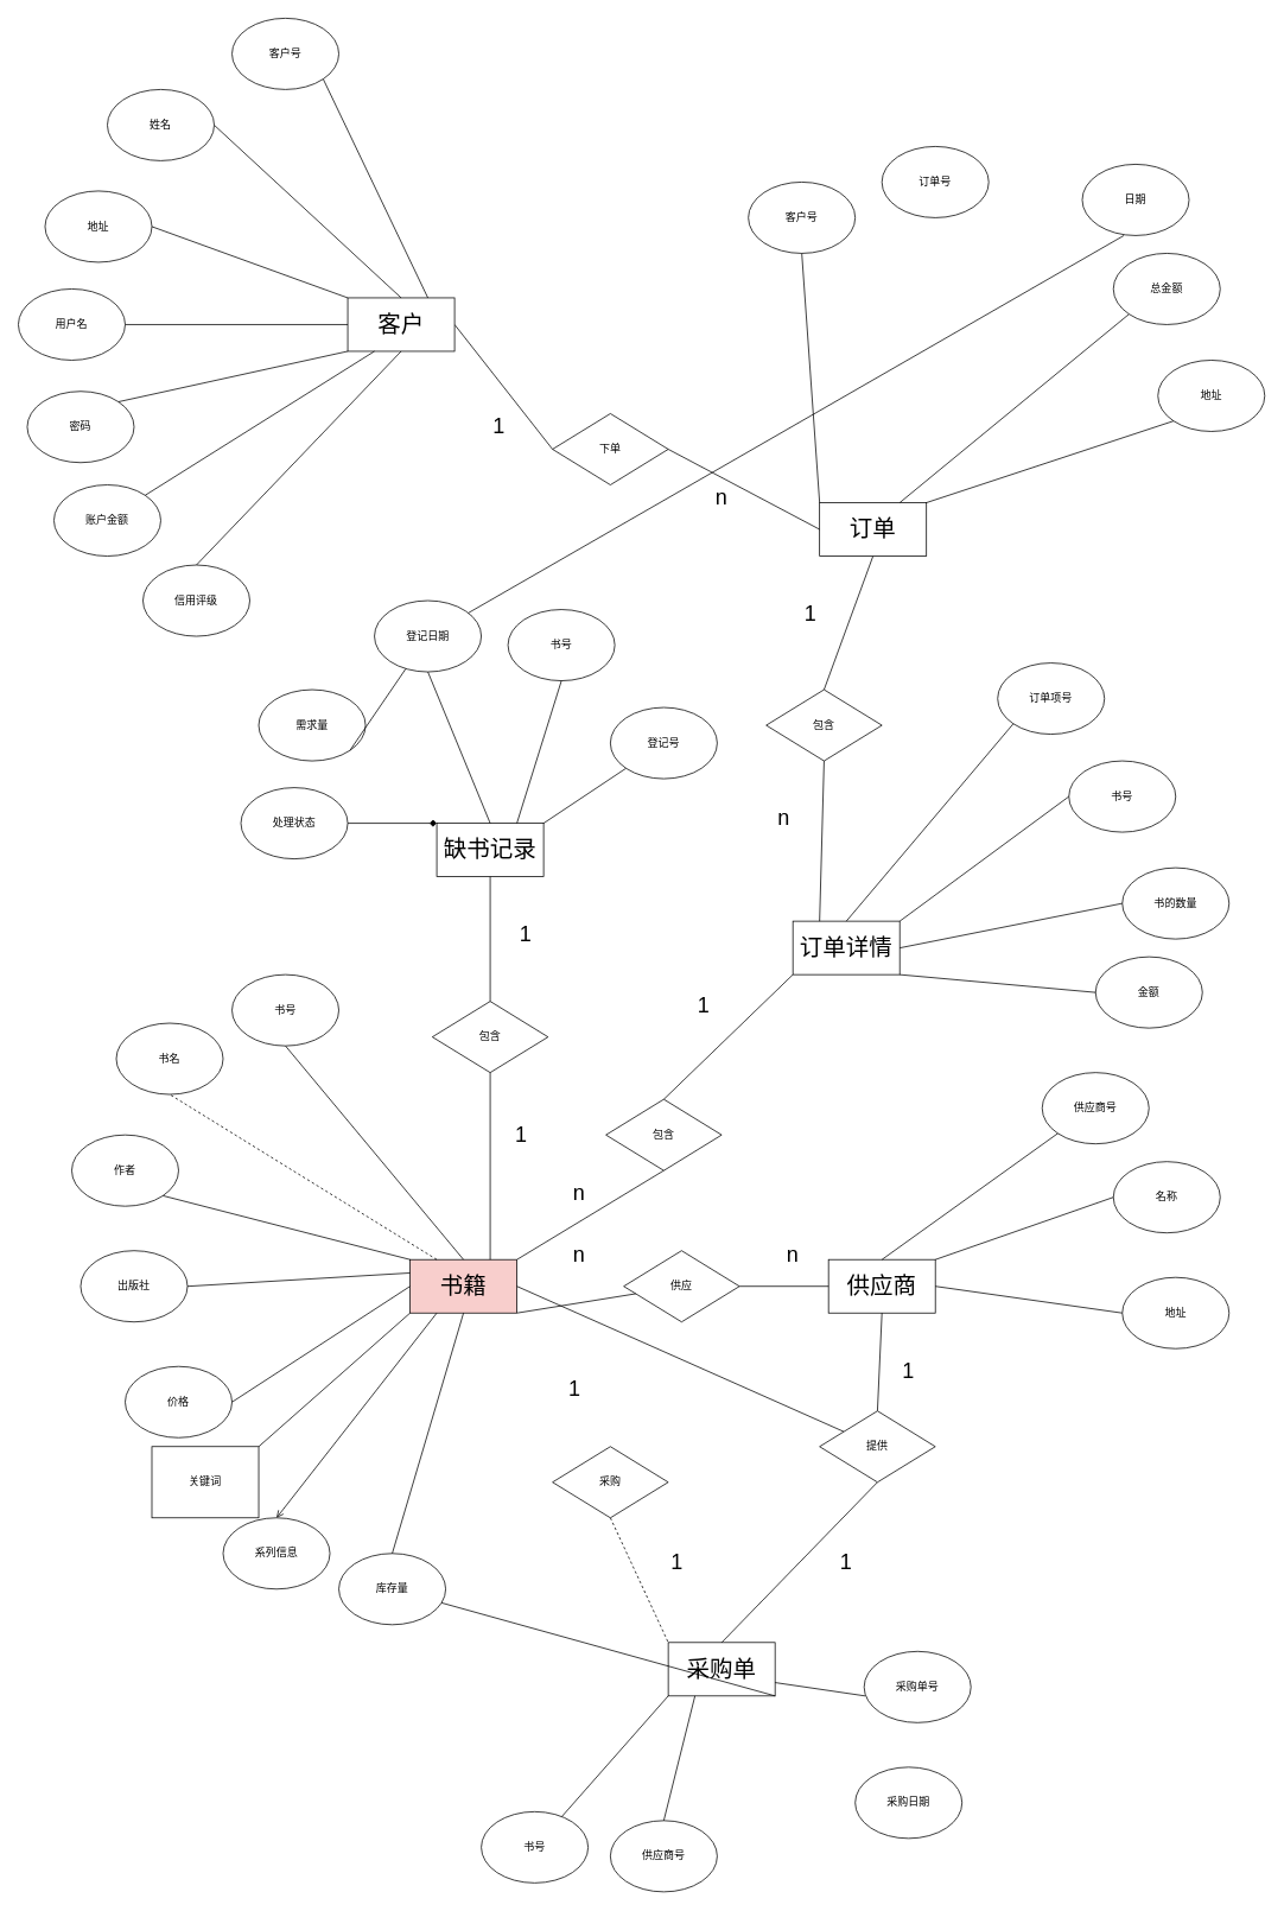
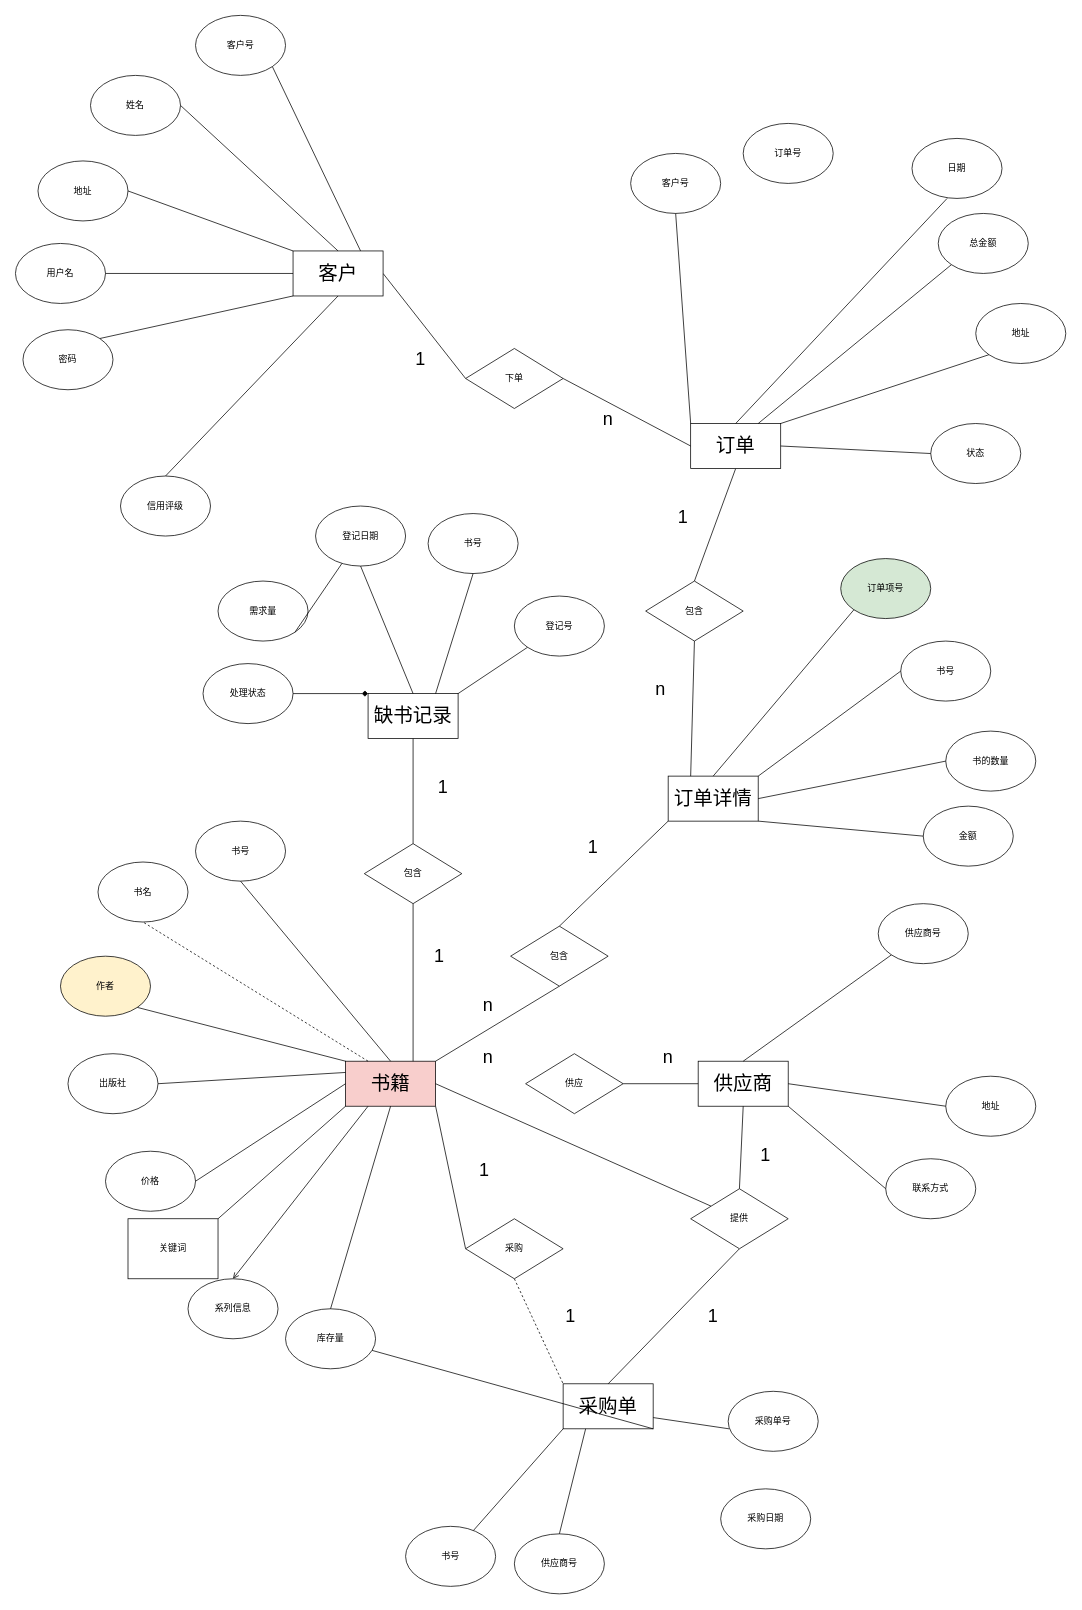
- <mxCell id="81" value="" style="endArrow=none;html=1;entryX=1;entryY=0;entryDx=0;entryDy=0;exitX=0.25;exitY=1;exitDx=0;exitDy=0;" edge="1" parent="1" source="68" target="79"><mxGeometry width="50" height="50" relative="1" as="geometry"><mxPoint x="420" y="404" as="sourcePoint" /><mxPoint x="360" y="694" as="targetPoint" /></mxGeometry></mxCell>
- <mxCell id="61" value="" style="endArrow=none;html=1;exitX=0.39;exitY=1;exitDx=0;exitDy=0;exitPerimeter=0;" edge="1" parent="1" source="53" target="90"><mxGeometry width="50" height="50" relative="1" as="geometry"><mxPoint x="1027" y="594" as="sourcePoint" /><mxPoint x="930" y="604" as="targetPoint" /></mxGeometry></mxCell>
+ <mxCell id="61" value="" style="endArrow=none;html=1;exitX=0.39;exitY=1;exitDx=0;exitDy=0;entryX=0.5;entryY=0;entryDx=0;entryDy=0;exitPerimeter=0;" edge="1" parent="1" source="53" target="49"><mxGeometry width="50" height="50" relative="1" as="geometry"><mxPoint x="1027" y="594" as="sourcePoint" /><mxPoint x="930" y="604" as="targetPoint" /></mxGeometry></mxCell>
- <mxCell id="79" value="账户金额" style="ellipse;whiteSpace=wrap;html=1;rounded=0;" vertex="1" parent="1"><mxGeometry x="60" y="544" width="120" height="80" as="geometry" /></mxCell>
+ <mxCell id="58" value="" style="endArrow=none;html=1;exitX=0;exitY=0.5;exitDx=0;exitDy=0;entryX=1;entryY=0.5;entryDx=0;entryDy=0;" edge="1" parent="1" source="57" target="49"><mxGeometry width="50" height="50" relative="1" as="geometry"><mxPoint x="685" y="794" as="sourcePoint" /><mxPoint x="790" y="614" as="targetPoint" /></mxGeometry></mxCell>
+ <mxCell id="57" value="状态" style="ellipse;whiteSpace=wrap;html=1;rounded=0;" vertex="1" parent="1"><mxGeometry x="1240" y="564" width="120" height="80" as="geometry" /></mxCell>
- <mxCell id="36" value="订单项号" style="ellipse;whiteSpace=wrap;html=1;rounded=0;" vertex="1" parent="1"><mxGeometry x="1120" y="744" width="120" height="80" as="geometry" /></mxCell>
+ <mxCell id="36" value="订单项号" style="ellipse;whiteSpace=wrap;html=1;rounded=0;fillColor=#d5e8d4;" vertex="1" parent="1"><mxGeometry x="1120" y="744" width="120" height="80" as="geometry" /></mxCell>
- <mxCell id="3" value="作者" style="ellipse;whiteSpace=wrap;html=1;rounded=0;" parent="1" vertex="1"><mxGeometry x="80" y="1274" width="120" height="80" as="geometry" /></mxCell>
+ <mxCell id="3" value="作者" style="ellipse;whiteSpace=wrap;html=1;rounded=0;fillColor=#fff2cc;" parent="1" vertex="1"><mxGeometry x="80" y="1274" width="120" height="80" as="geometry" /></mxCell>
- <mxCell id="25" value="名称" style="ellipse;whiteSpace=wrap;html=1;rounded=0;" vertex="1" parent="1"><mxGeometry x="1250" y="1304" width="120" height="80" as="geometry" /></mxCell>
- <mxCell id="26" value="" style="endArrow=none;html=1;exitX=1;exitY=0;exitDx=0;exitDy=0;entryX=0;entryY=0.5;entryDx=0;entryDy=0;" edge="1" parent="1" source="21" target="25"><mxGeometry width="50" height="50" relative="1" as="geometry"><mxPoint x="1000" y="1424" as="sourcePoint" /><mxPoint x="1177.574" y="1252.284" as="targetPoint" /></mxGeometry></mxCell>
- <mxCell id="101" value="" style="endArrow=none;html=1;exitX=1;exitY=1;exitDx=0;exitDy=0;" edge="1" parent="1" source="2" target="11"><mxGeometry width="50" height="50" relative="1" as="geometry"><mxPoint x="560" y="1484" as="sourcePoint" /><mxPoint x="720" y="1594" as="targetPoint" /></mxGeometry></mxCell>
+ <mxCell id="101" value="" style="endArrow=none;html=1;exitX=1;exitY=1;exitDx=0;exitDy=0;entryX=0;entryY=0.5;entryDx=0;entryDy=0;" edge="1" parent="1" source="2" target="102"><mxGeometry width="50" height="50" relative="1" as="geometry"><mxPoint x="560" y="1484" as="sourcePoint" /><mxPoint x="720" y="1594" as="targetPoint" /></mxGeometry></mxCell>
+ <mxCell id="30" value="" style="endArrow=none;html=1;exitX=1;exitY=1;exitDx=0;exitDy=0;entryX=0;entryY=0.5;entryDx=0;entryDy=0;" edge="1" parent="1" source="21" target="28"><mxGeometry width="50" height="50" relative="1" as="geometry"><mxPoint x="1070" y="1434" as="sourcePoint" /><mxPoint x="1200" y="1354" as="targetPoint" /></mxGeometry></mxCell>
+ <mxCell id="28" value="联系方式" style="ellipse;whiteSpace=wrap;html=1;rounded=0;" vertex="1" parent="1"><mxGeometry x="1180" y="1544" width="120" height="80" as="geometry" /></mxCell>
